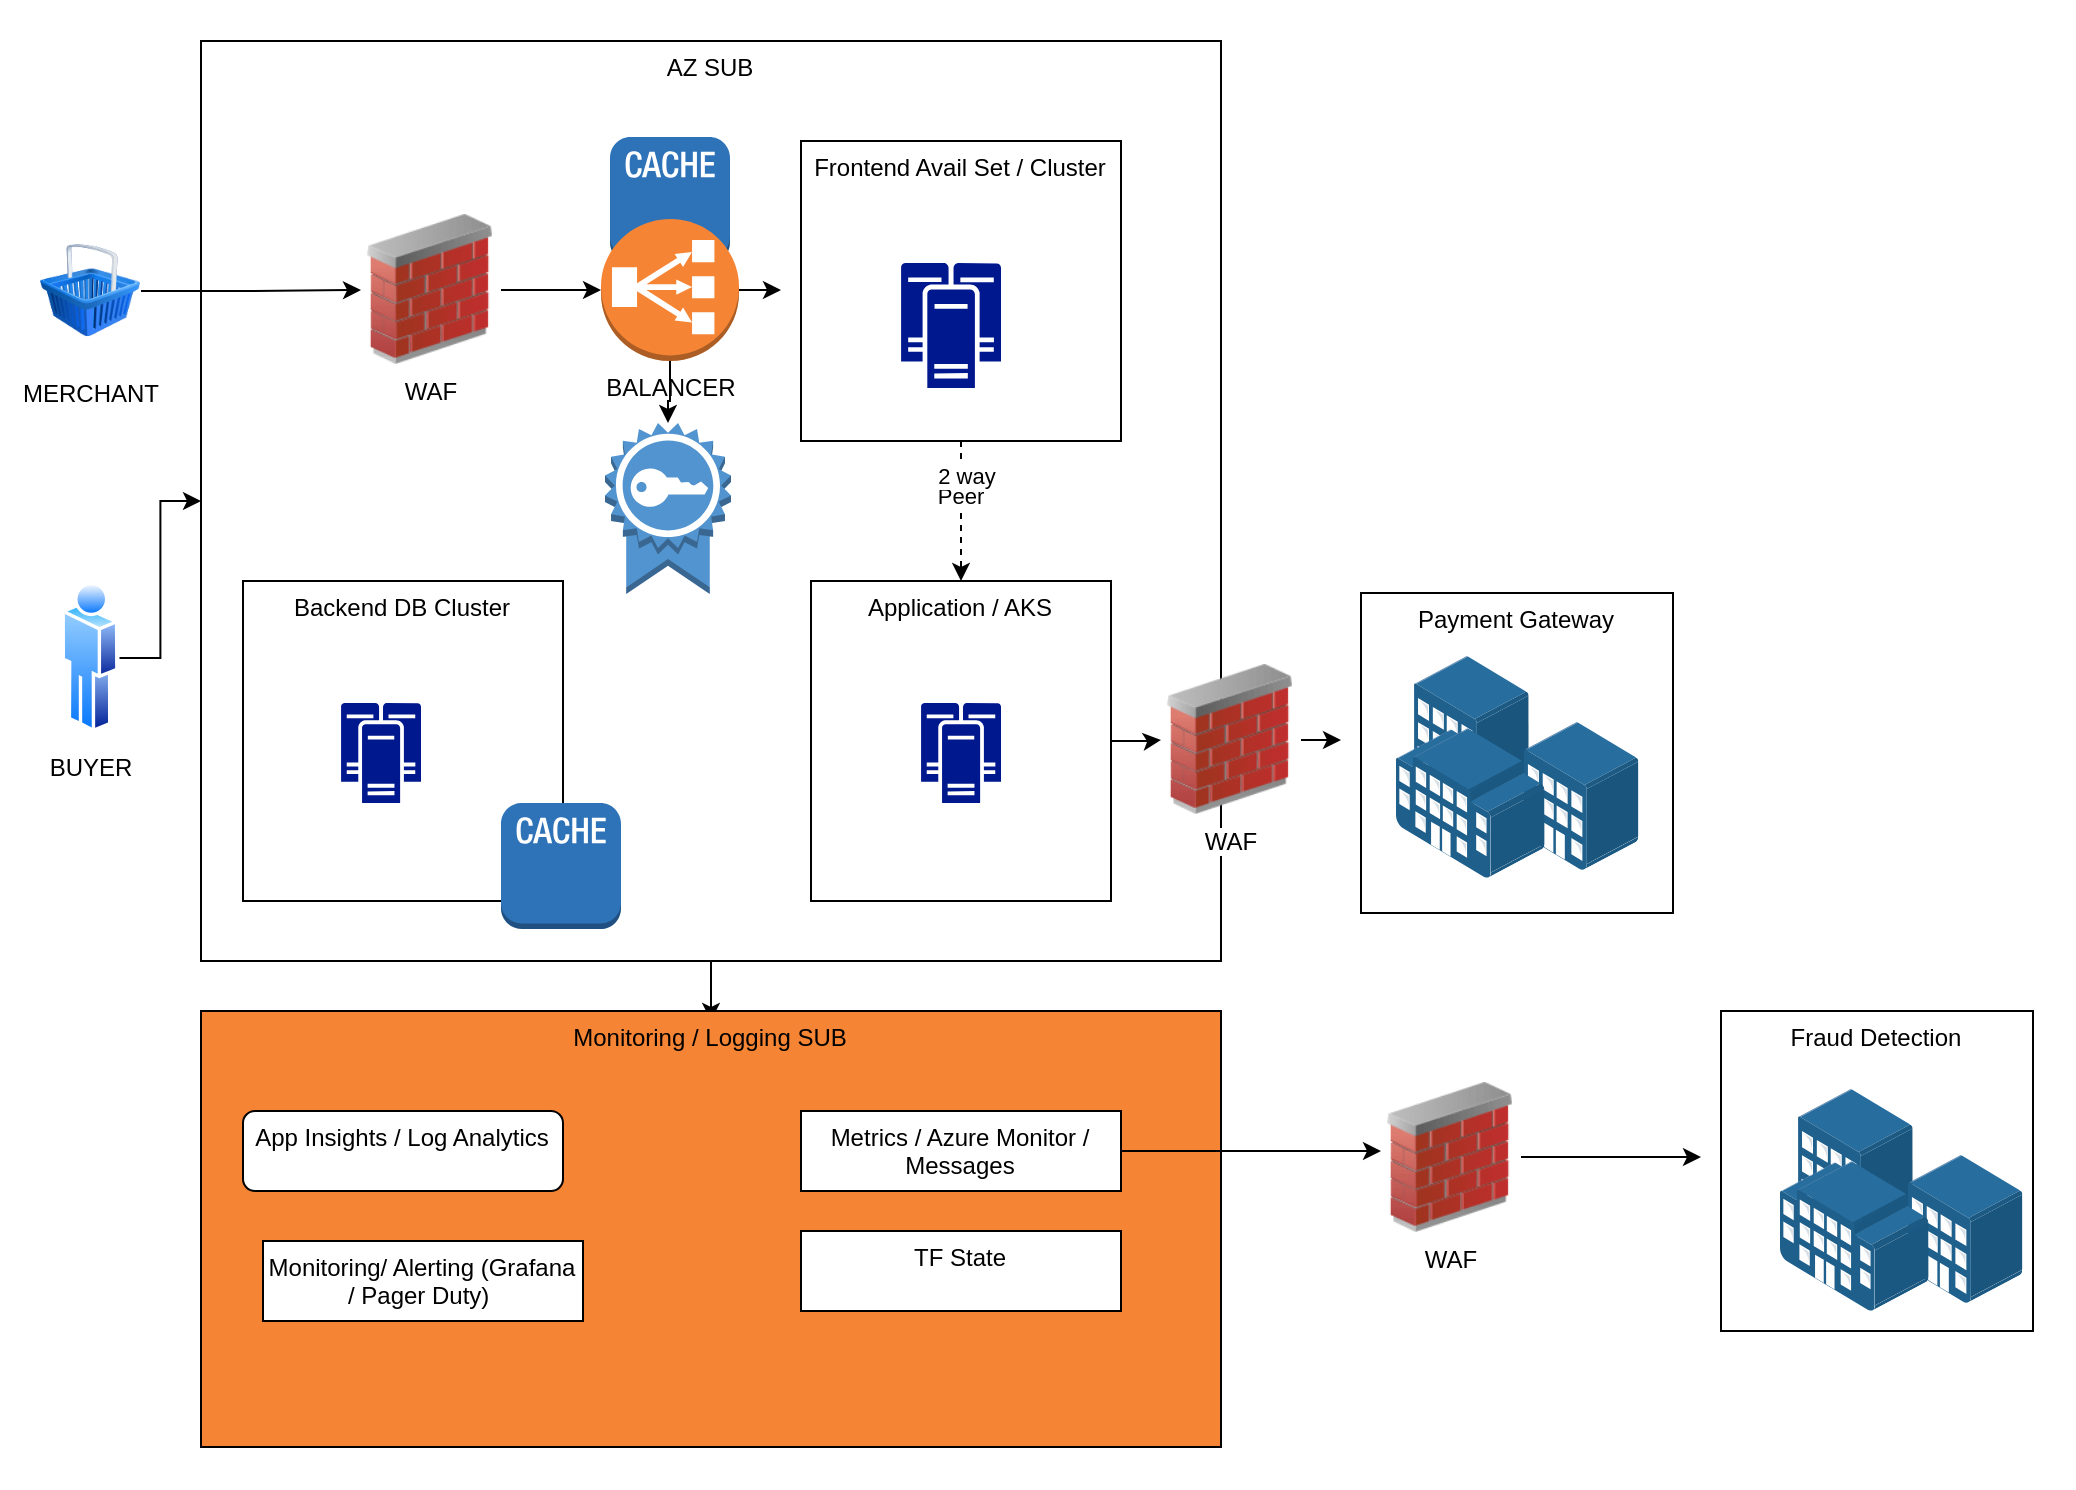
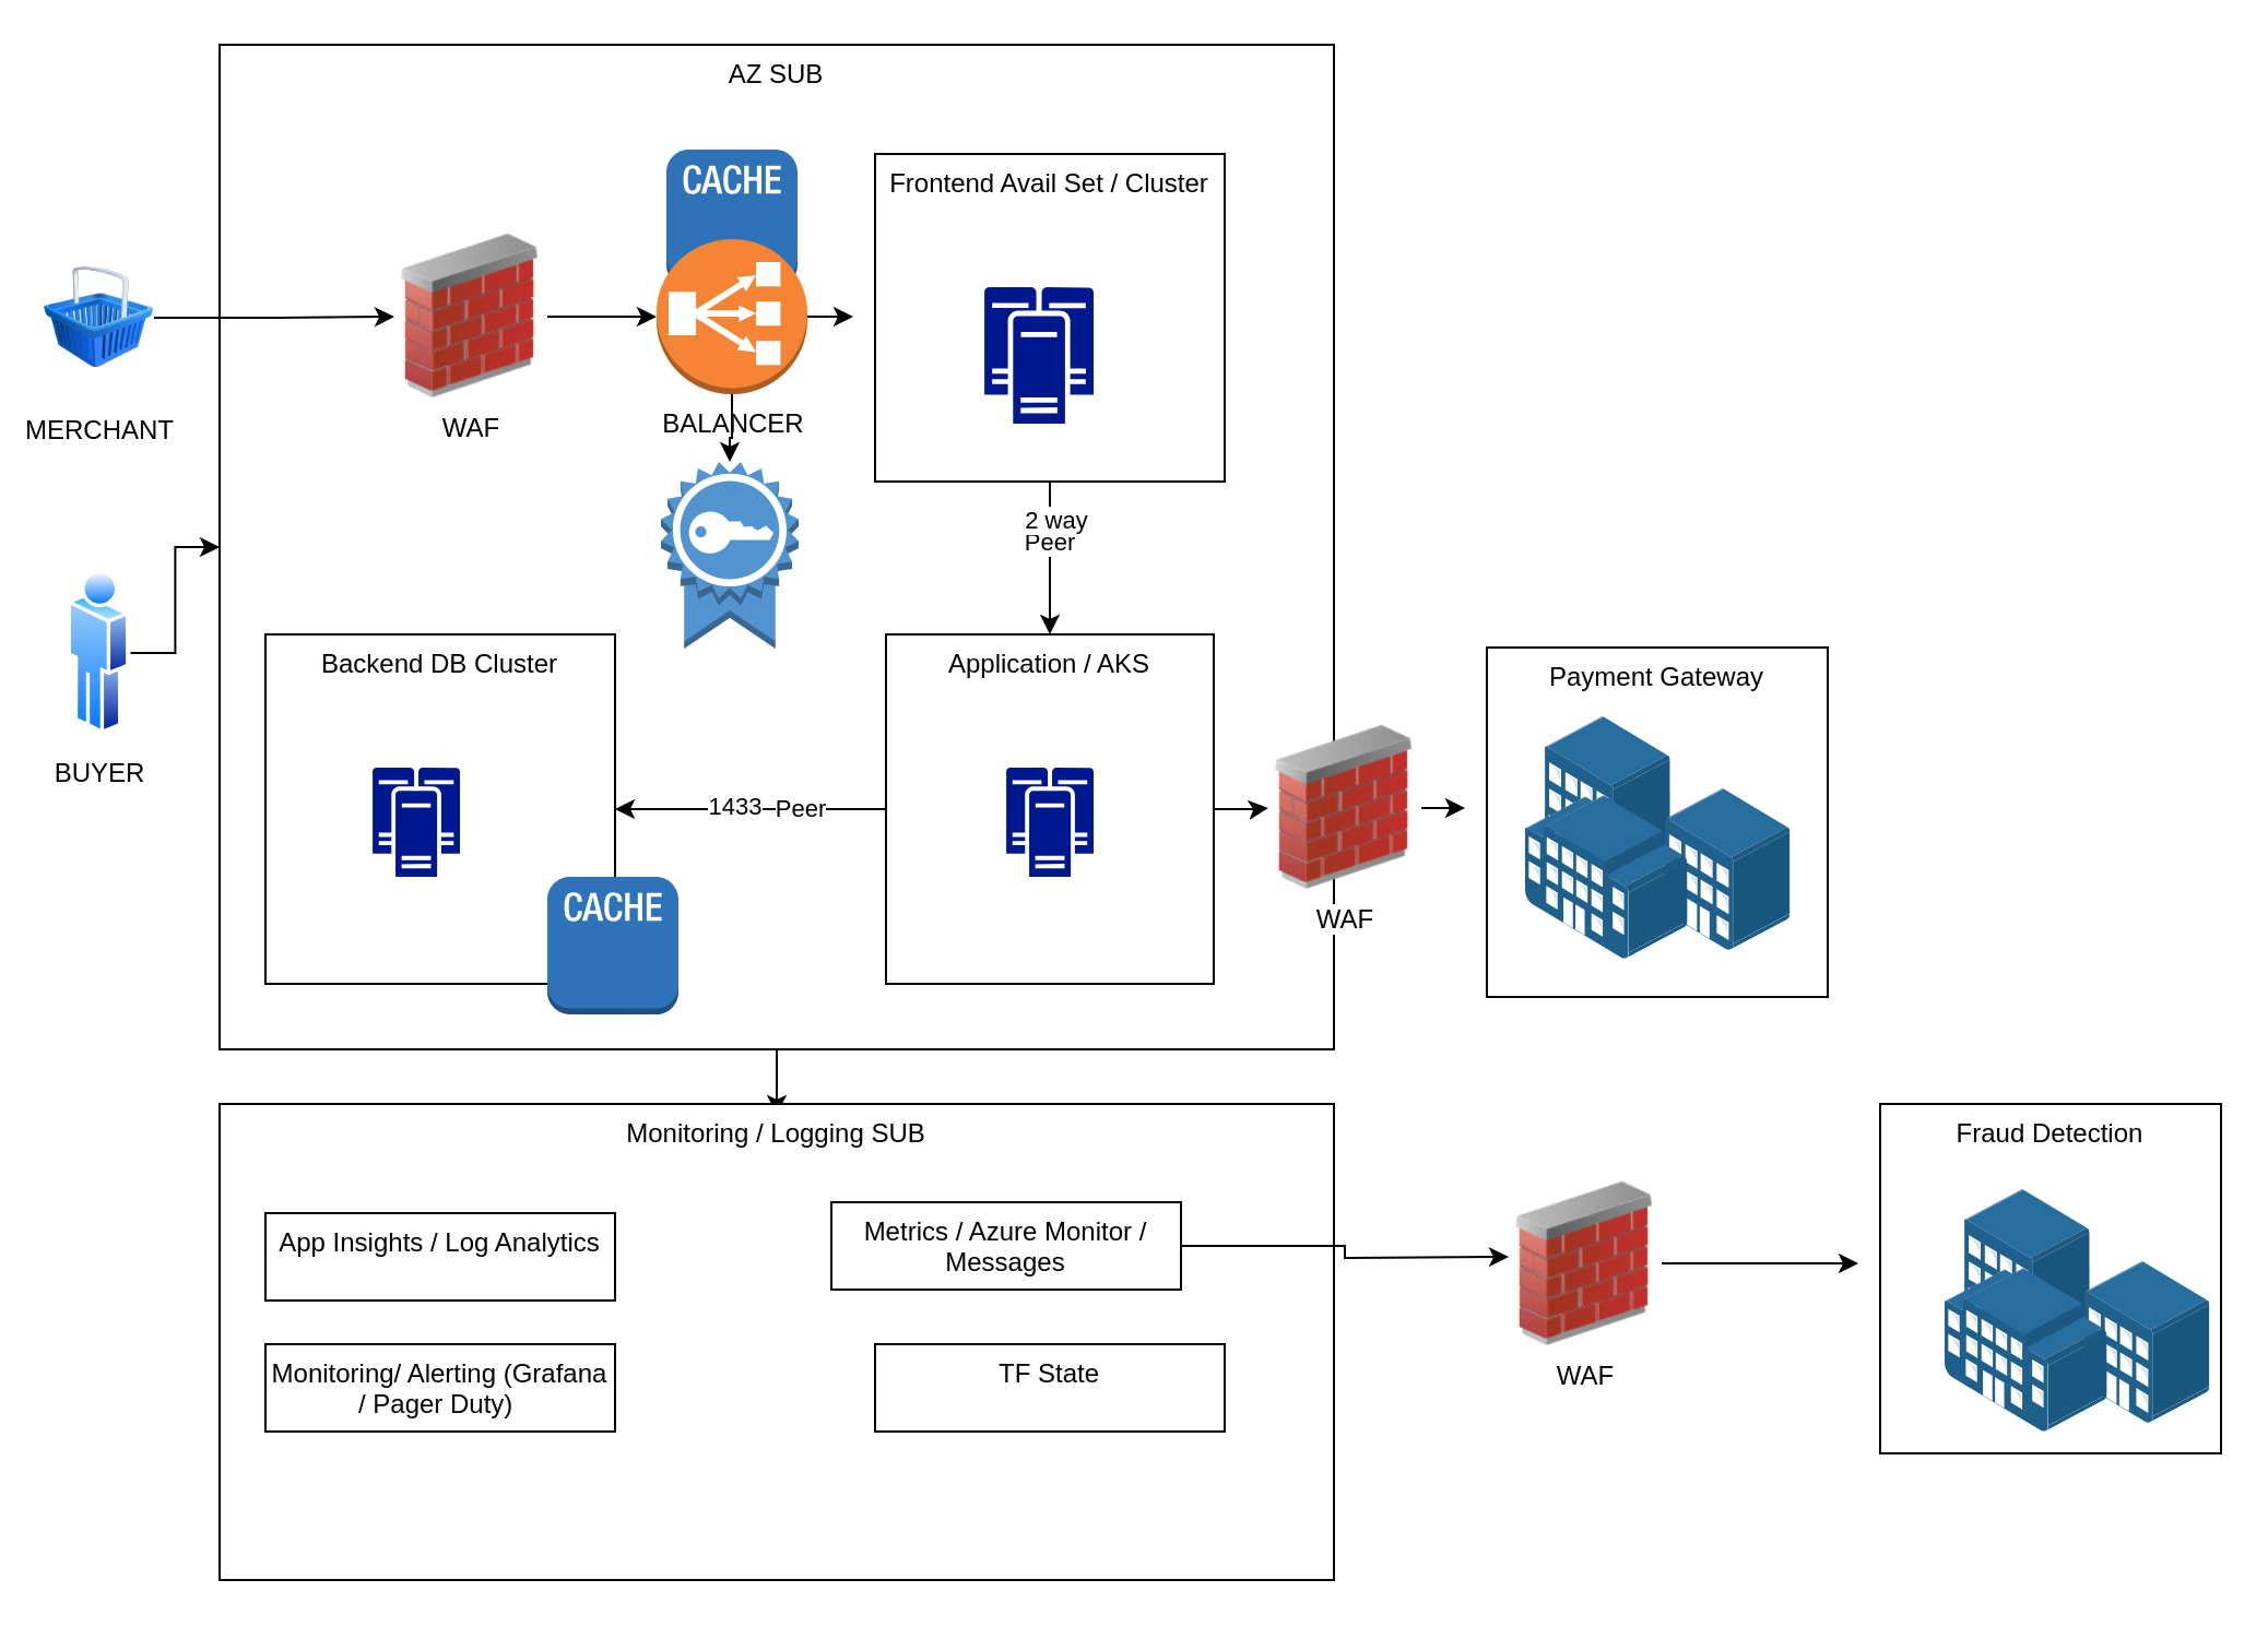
- <mxCell id="12" style="edgeStyle=orthogonalEdgeStyle;rounded=0;orthogonalLoop=1;jettySize=auto;html=1;exitX=0.5;exitY=1;exitDx=0;exitDy=0;dashed=1;" edge="1" parent="1" source="15" target="26"><mxGeometry relative="1" as="geometry" /></mxCell>
+ <mxCell id="12" style="edgeStyle=orthogonalEdgeStyle;rounded=0;orthogonalLoop=1;jettySize=auto;html=1;exitX=0.5;exitY=1;exitDx=0;exitDy=0;" edge="1" parent="1" source="15" target="26"><mxGeometry relative="1" as="geometry" /></mxCell>
- <mxCell id="9" value="BUYER" style="image;aspect=fixed;perimeter=ellipsePerimeter;html=1;align=center;shadow=0;dashed=0;spacingTop=3;image=img/lib/active_directory/user.svg;" vertex="1" parent="1"><mxGeometry x="30.75" y="290" width="28.5" height="77.03" as="geometry" /></mxCell>
+ <mxCell id="9" value="BUYER" style="image;aspect=fixed;perimeter=ellipsePerimeter;html=1;align=center;shadow=0;dashed=0;spacingTop=3;image=img/lib/active_directory/user.svg;" vertex="1" parent="1"><mxGeometry x="30.75" y="260" width="28.5" height="77.03" as="geometry" /></mxCell>
+ <mxCell id="22" style="edgeStyle=orthogonalEdgeStyle;rounded=0;orthogonalLoop=1;jettySize=auto;html=1;entryX=1;entryY=0.5;entryDx=0;entryDy=0;" edge="1" parent="1" source="26" target="28"><mxGeometry relative="1" as="geometry" /></mxCell>
+ <mxCell id="23" value="1433" style="edgeLabel;html=1;align=center;verticalAlign=middle;resizable=0;points=[];" vertex="1" connectable="0" parent="22"><mxGeometry x="0.123" y="-2" relative="1" as="geometry"><mxPoint as="offset" /></mxGeometry></mxCell>
+ <mxCell id="24" value="Peer" style="edgeLabel;html=1;align=center;verticalAlign=middle;resizable=0;points=[];" vertex="1" connectable="0" parent="22"><mxGeometry x="-0.348" y="-1" relative="1" as="geometry"><mxPoint as="offset" /></mxGeometry></mxCell>
- <mxCell id="30" value="App Insights / Log Analytics" style="whiteSpace=wrap;html=1;verticalAlign=top;rounded=1;" vertex="1" parent="1"><mxGeometry x="121" y="555" width="160" height="40" as="geometry" /></mxCell>
+ <mxCell id="30" value="App Insights / Log Analytics" style="rounded=0;whiteSpace=wrap;html=1;verticalAlign=top;" vertex="1" parent="1"><mxGeometry x="121" y="555" width="160" height="40" as="geometry" /></mxCell>
- <mxCell id="32" value="Metrics / Azure Monitor / Messages" style="rounded=0;whiteSpace=wrap;html=1;verticalAlign=top;" vertex="1" parent="1"><mxGeometry x="400" y="555" width="160" height="40" as="geometry" /></mxCell>
+ <mxCell id="32" value="Metrics / Azure Monitor / Messages" style="rounded=0;whiteSpace=wrap;html=1;verticalAlign=top;" vertex="1" parent="1"><mxGeometry x="380" y="550" width="160" height="40" as="geometry" /></mxCell>
- <mxCell id="5" value="Monitoring / Logging SUB" style="rounded=0;whiteSpace=wrap;html=1;verticalAlign=top;fillColor=#f58534;" vertex="1" parent="1"><mxGeometry x="100" y="505" width="510" height="218" as="geometry" /></mxCell>
+ <mxCell id="5" value="Monitoring / Logging SUB" style="rounded=0;whiteSpace=wrap;html=1;verticalAlign=top;" vertex="1" parent="1"><mxGeometry x="100" y="505" width="510" height="218" as="geometry" /></mxCell>
- <mxCell id="31" value="Monitoring/ Alerting (Grafana / Pager Duty)&amp;nbsp;" style="rounded=0;whiteSpace=wrap;html=1;verticalAlign=top;" vertex="1" parent="1"><mxGeometry x="131" y="620" width="160" height="40" as="geometry" /></mxCell>
+ <mxCell id="31" value="Monitoring/ Alerting (Grafana / Pager Duty)&amp;nbsp;" style="rounded=0;whiteSpace=wrap;html=1;verticalAlign=top;" vertex="1" parent="1"><mxGeometry x="121" y="615" width="160" height="40" as="geometry" /></mxCell>
